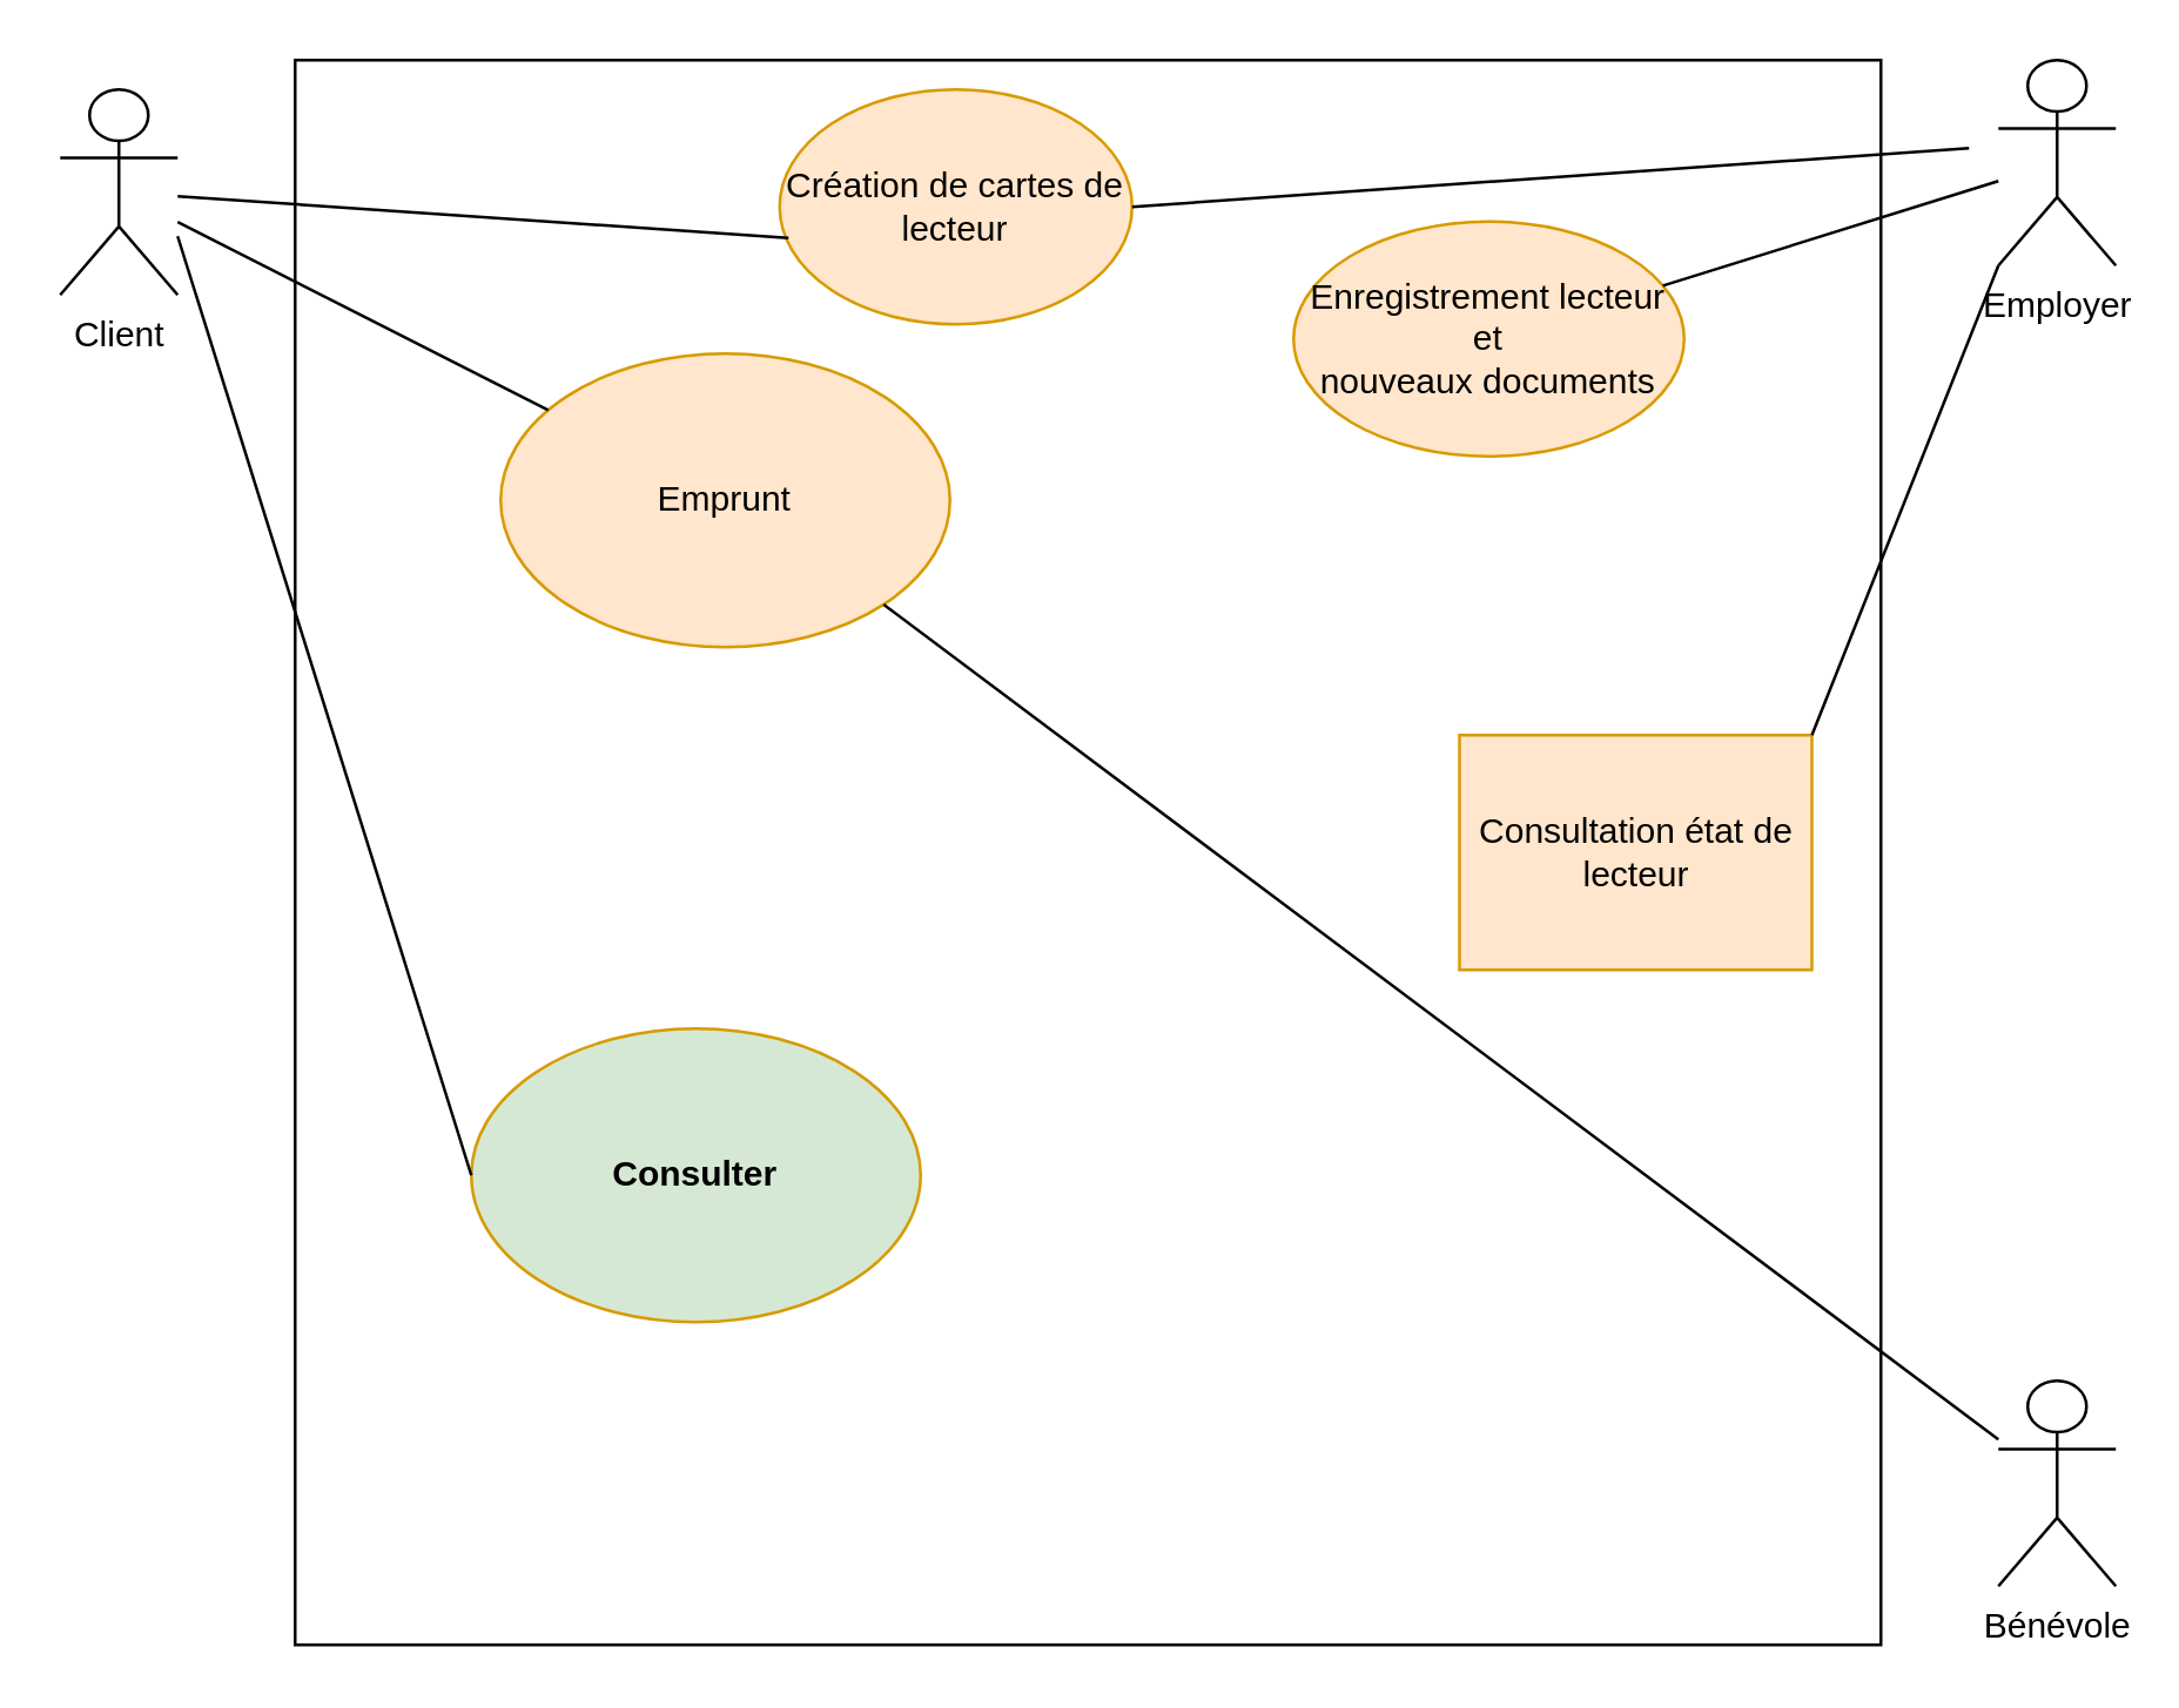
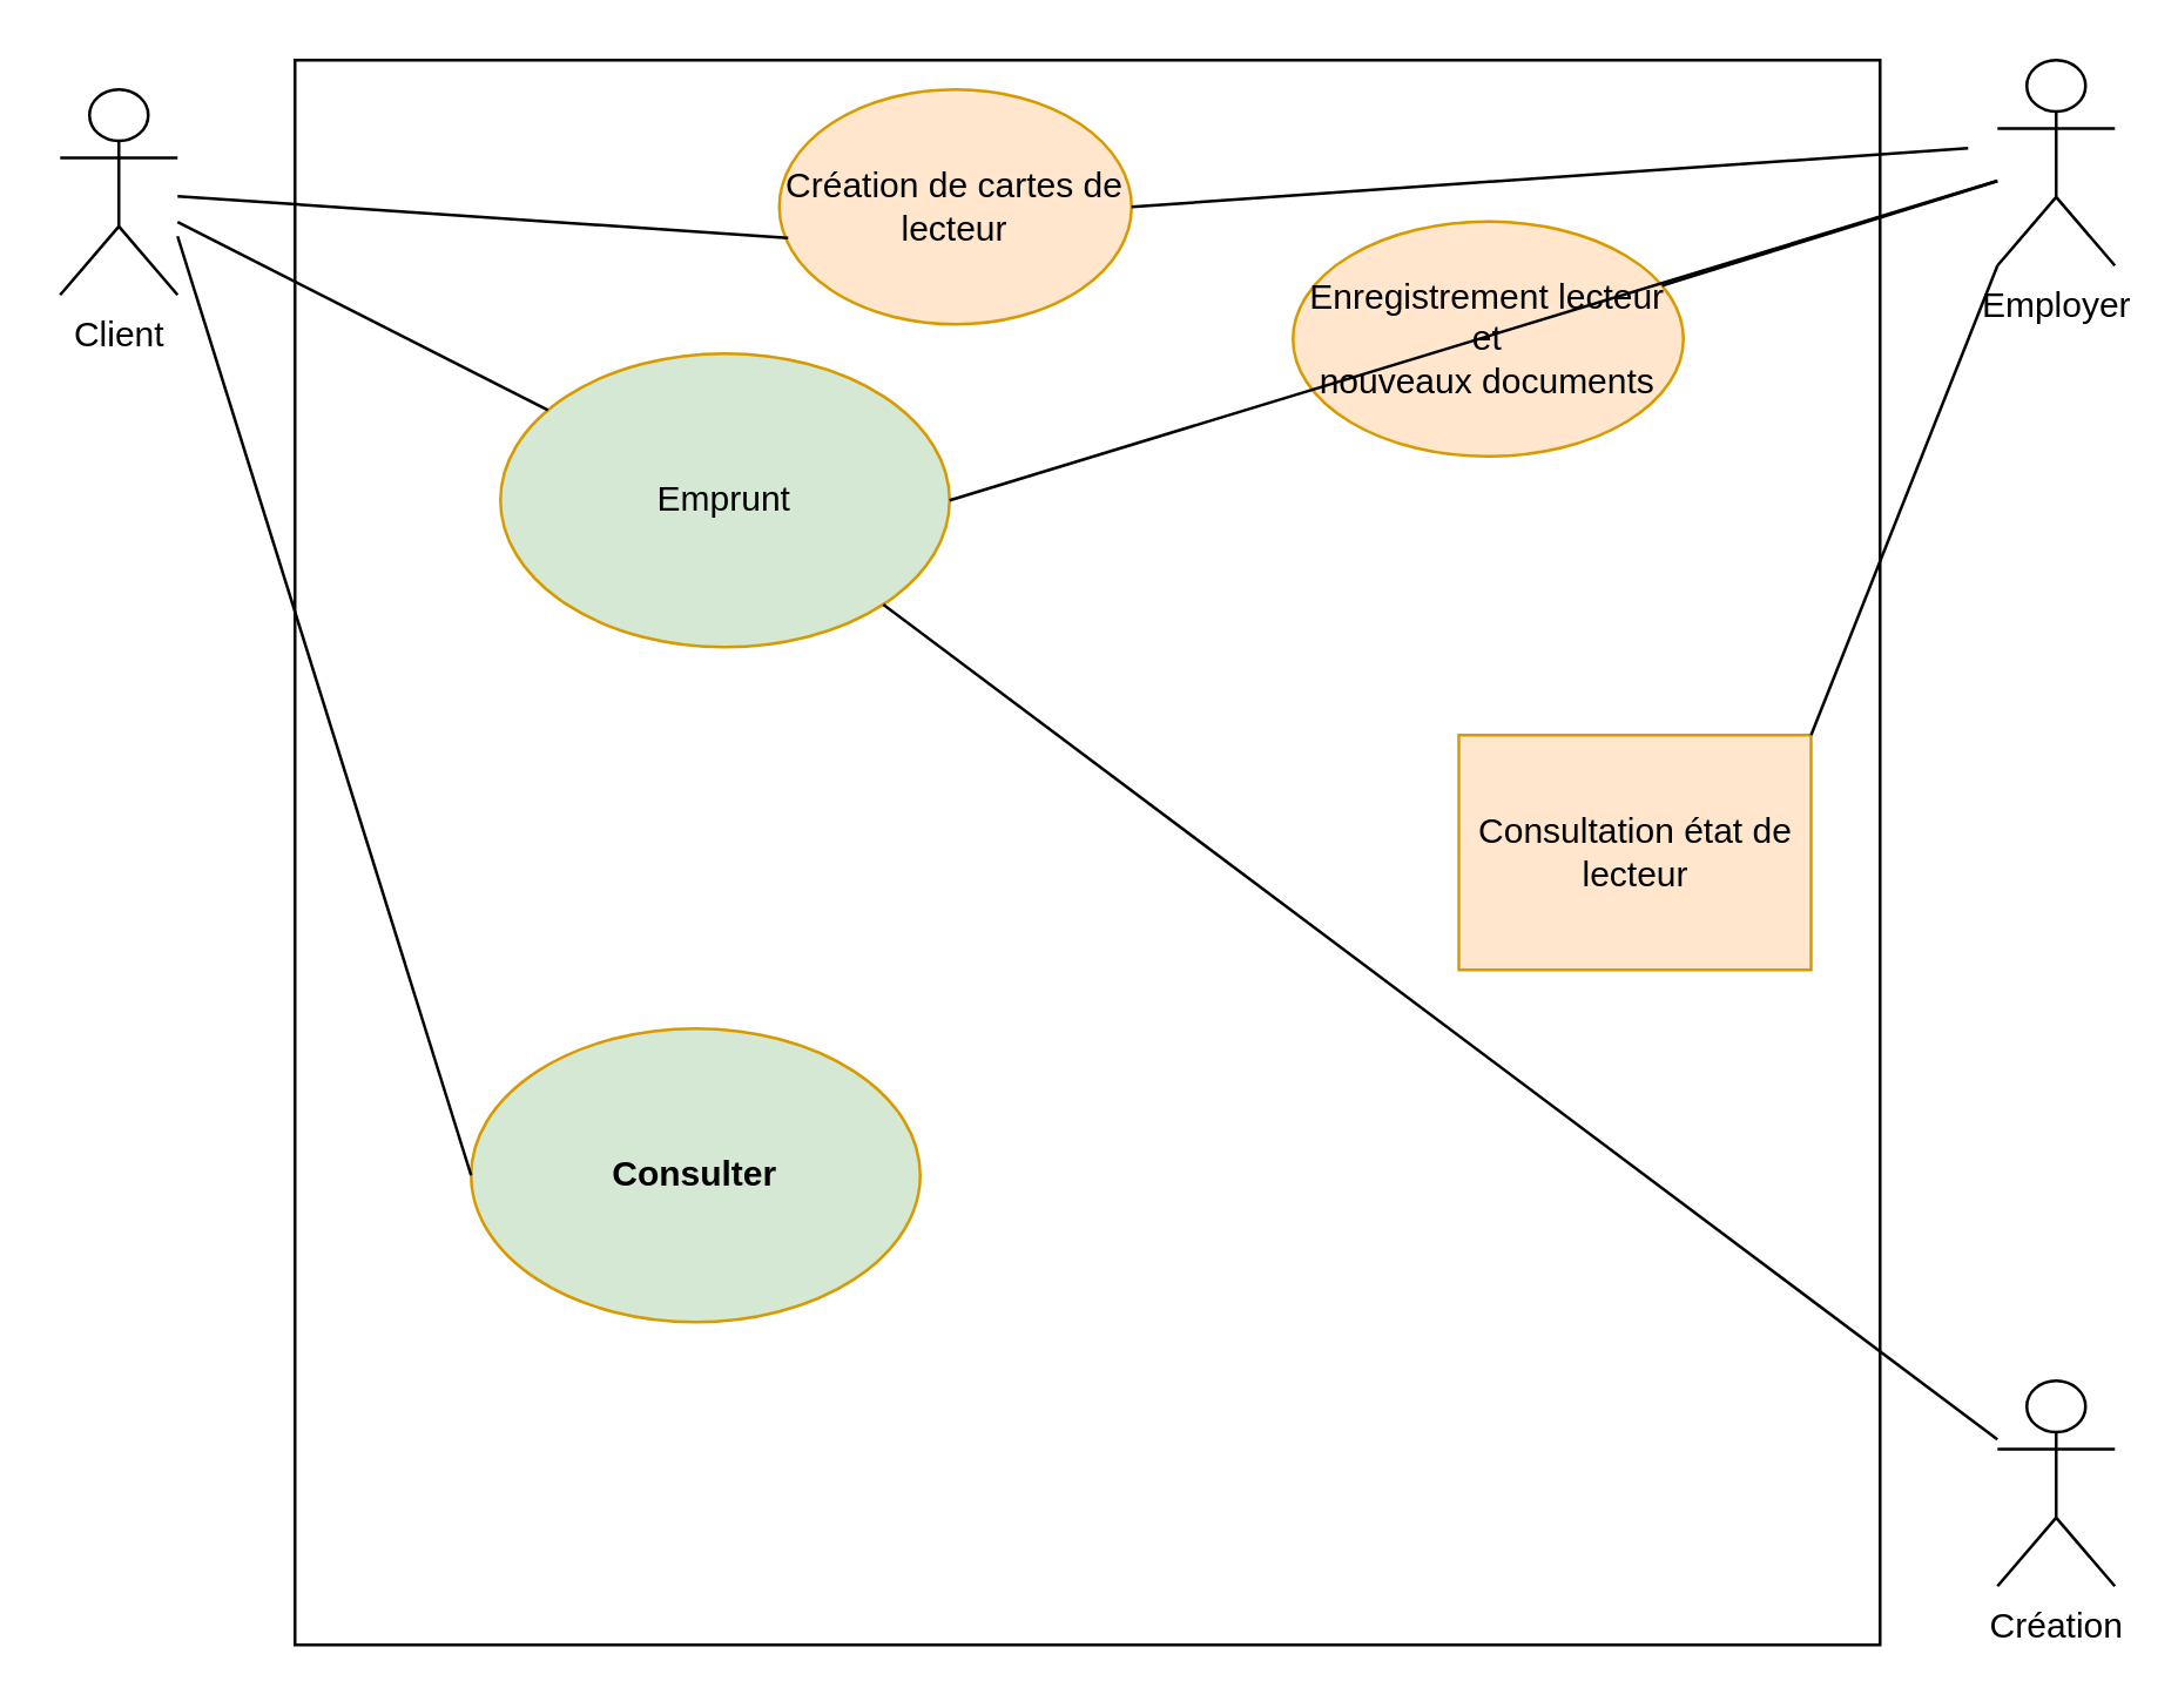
+ <mxCell id="11" value="" style="endArrow=none;html=1;rounded=0;entryX=1;entryY=0.5;entryDx=0;entryDy=0;" edge="1" parent="1" source="3" target="6"><mxGeometry width="50" height="50" relative="1" as="geometry"><mxPoint x="150" y="360" as="sourcePoint" /><mxPoint x="200" y="310" as="targetPoint" /></mxGeometry></mxCell>
- <mxCell id="6" value="Emprunt" style="ellipse;whiteSpace=wrap;html=1;fillColor=#ffe6cc;strokeColor=#d79b00;" vertex="1" parent="1"><mxGeometry x="170" y="120" width="153" height="100" as="geometry" /></mxCell>
+ <mxCell id="6" value="Emprunt" style="ellipse;whiteSpace=wrap;html=1;fillColor=#d5e8d4;strokeColor=#d79b00;" vertex="1" parent="1"><mxGeometry x="170" y="120" width="153" height="100" as="geometry" /></mxCell>
- <mxCell id="4" value="Bénévole&lt;br&gt;" style="shape=umlActor;verticalLabelPosition=bottom;verticalAlign=top;html=1;outlineConnect=0;" vertex="1" parent="1"><mxGeometry x="680" y="470" width="40" height="70" as="geometry" /></mxCell>
+ <mxCell id="4" value="Création&lt;br&gt;" style="shape=umlActor;verticalLabelPosition=bottom;verticalAlign=top;html=1;outlineConnect=0;" vertex="1" parent="1"><mxGeometry x="680" y="470" width="40" height="70" as="geometry" /></mxCell>
